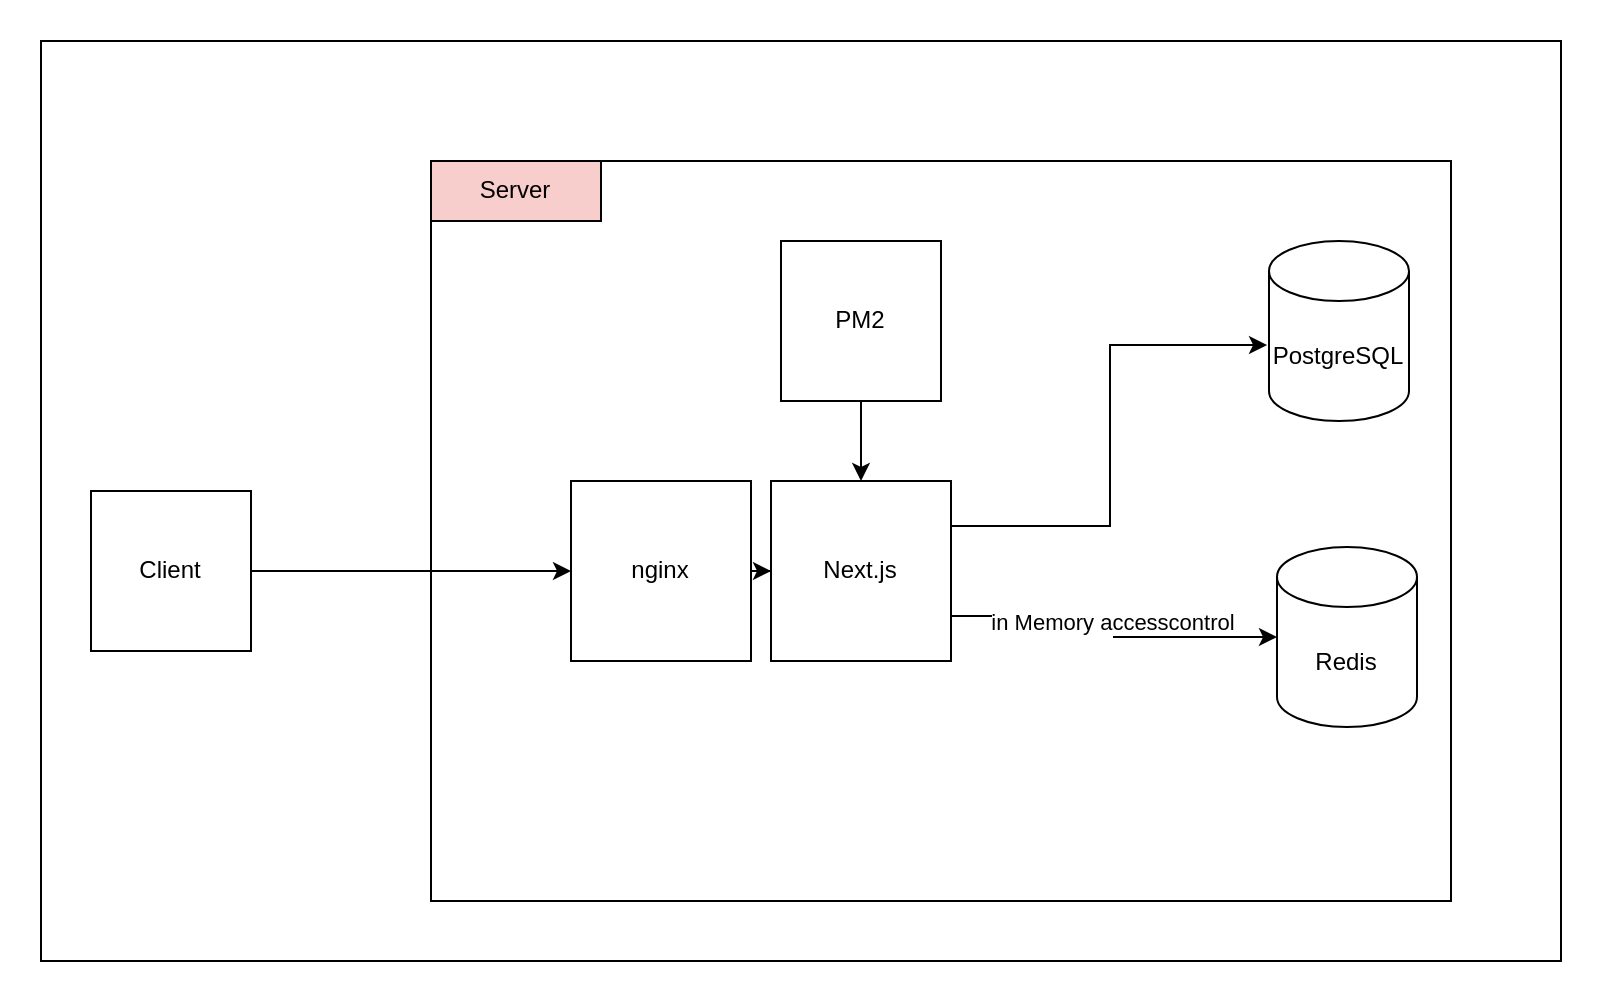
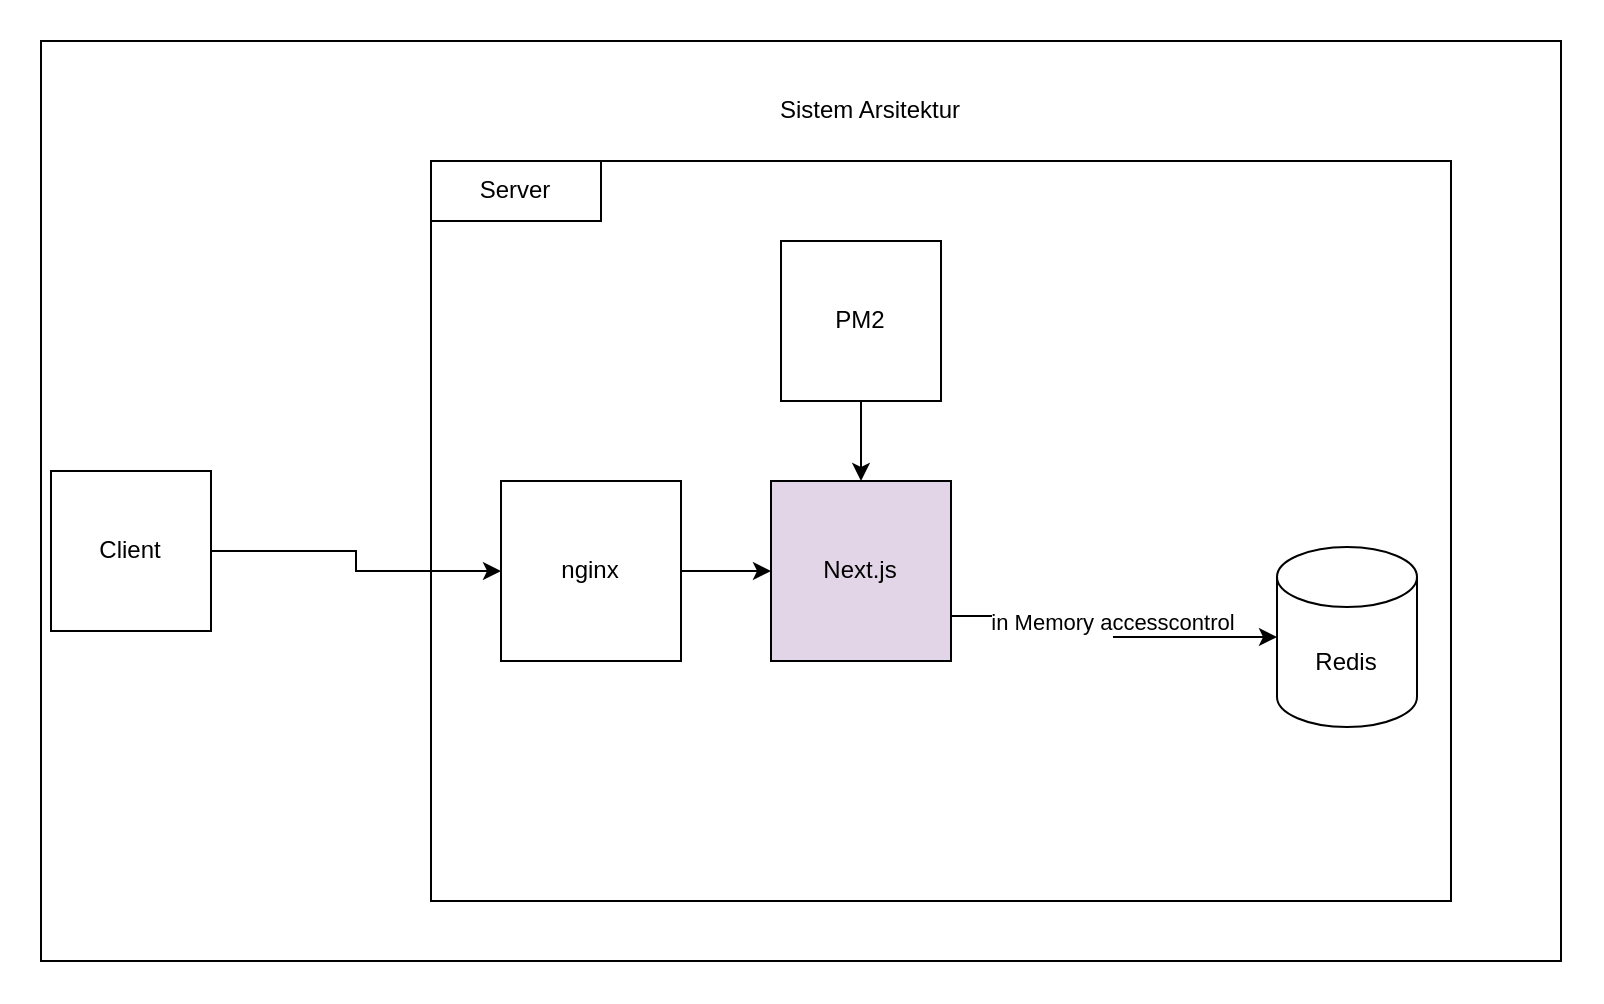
+ <mxCell id="16" value="Sistem Arsitektur" style="text;html=1;align=center;verticalAlign=middle;whiteSpace=wrap;rounded=0;" vertex="1" parent="1"><mxGeometry x="360" y="40" width="150" height="30" as="geometry" /></mxCell>
- <mxCell id="17" value="Server" style="rounded=0;whiteSpace=wrap;html=1;fillColor=#f8cecc;" vertex="1" parent="1"><mxGeometry x="215" y="80" width="85" height="30" as="geometry" /></mxCell>
+ <mxCell id="17" value="Server" style="rounded=0;whiteSpace=wrap;html=1;" vertex="1" parent="1"><mxGeometry x="215" y="80" width="85" height="30" as="geometry" /></mxCell>
- <mxCell id="4" value="PostgreSQL" style="shape=cylinder3;whiteSpace=wrap;html=1;boundedLbl=1;backgroundOutline=1;size=15;" vertex="1" parent="1"><mxGeometry x="634" y="120" width="70" height="90" as="geometry" /></mxCell>
- <mxCell id="13" style="edgeStyle=orthogonalEdgeStyle;rounded=0;orthogonalLoop=1;jettySize=auto;html=1;exitX=1;exitY=0.25;exitDx=0;exitDy=0;entryX=-0.014;entryY=0.578;entryDx=0;entryDy=0;entryPerimeter=0;" edge="1" parent="1" source="10" target="4"><mxGeometry relative="1" as="geometry" /></mxCell>
- <mxCell id="15" value="Client" style="whiteSpace=wrap;html=1;aspect=fixed;" vertex="1" parent="1"><mxGeometry x="45" y="245" width="80" height="80" as="geometry" /></mxCell>
+ <mxCell id="15" value="Client" style="whiteSpace=wrap;html=1;aspect=fixed;" vertex="1" parent="1"><mxGeometry x="25" y="235" width="80" height="80" as="geometry" /></mxCell>
- <mxCell id="7" value="nginx" style="whiteSpace=wrap;html=1;aspect=fixed;" vertex="1" parent="1"><mxGeometry x="285" y="240" width="90" height="90" as="geometry" /></mxCell>
+ <mxCell id="7" value="nginx" style="whiteSpace=wrap;html=1;aspect=fixed;" vertex="1" parent="1"><mxGeometry x="250" y="240" width="90" height="90" as="geometry" /></mxCell>
- <mxCell id="10" value="Next.js" style="whiteSpace=wrap;html=1;aspect=fixed;" vertex="1" parent="1"><mxGeometry x="385" y="240" width="90" height="90" as="geometry" /></mxCell>
+ <mxCell id="10" value="Next.js" style="whiteSpace=wrap;html=1;aspect=fixed;fillColor=#e1d5e7;" vertex="1" parent="1"><mxGeometry x="385" y="240" width="90" height="90" as="geometry" /></mxCell>
